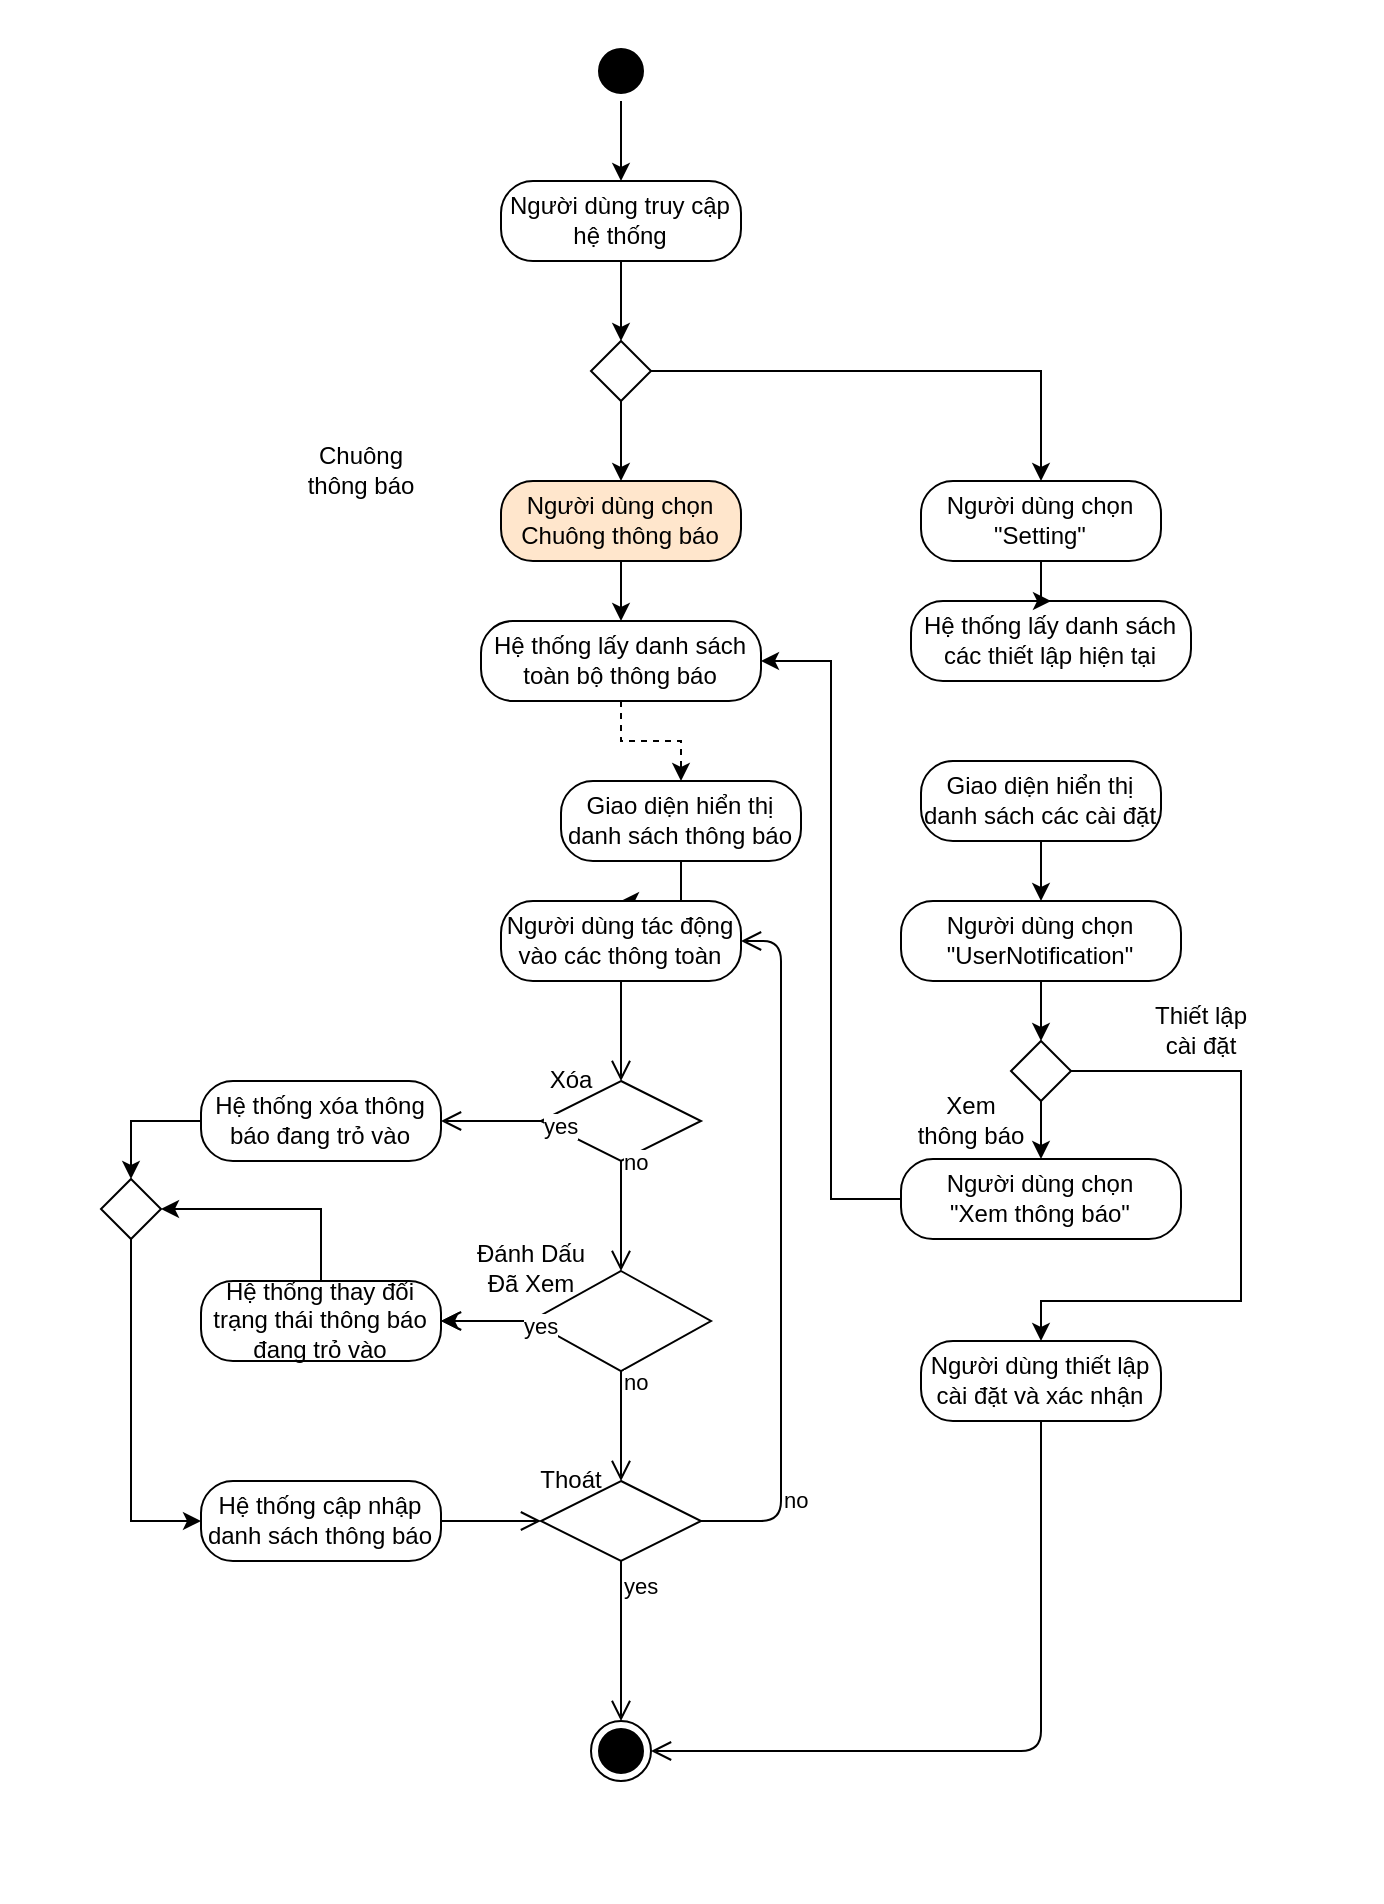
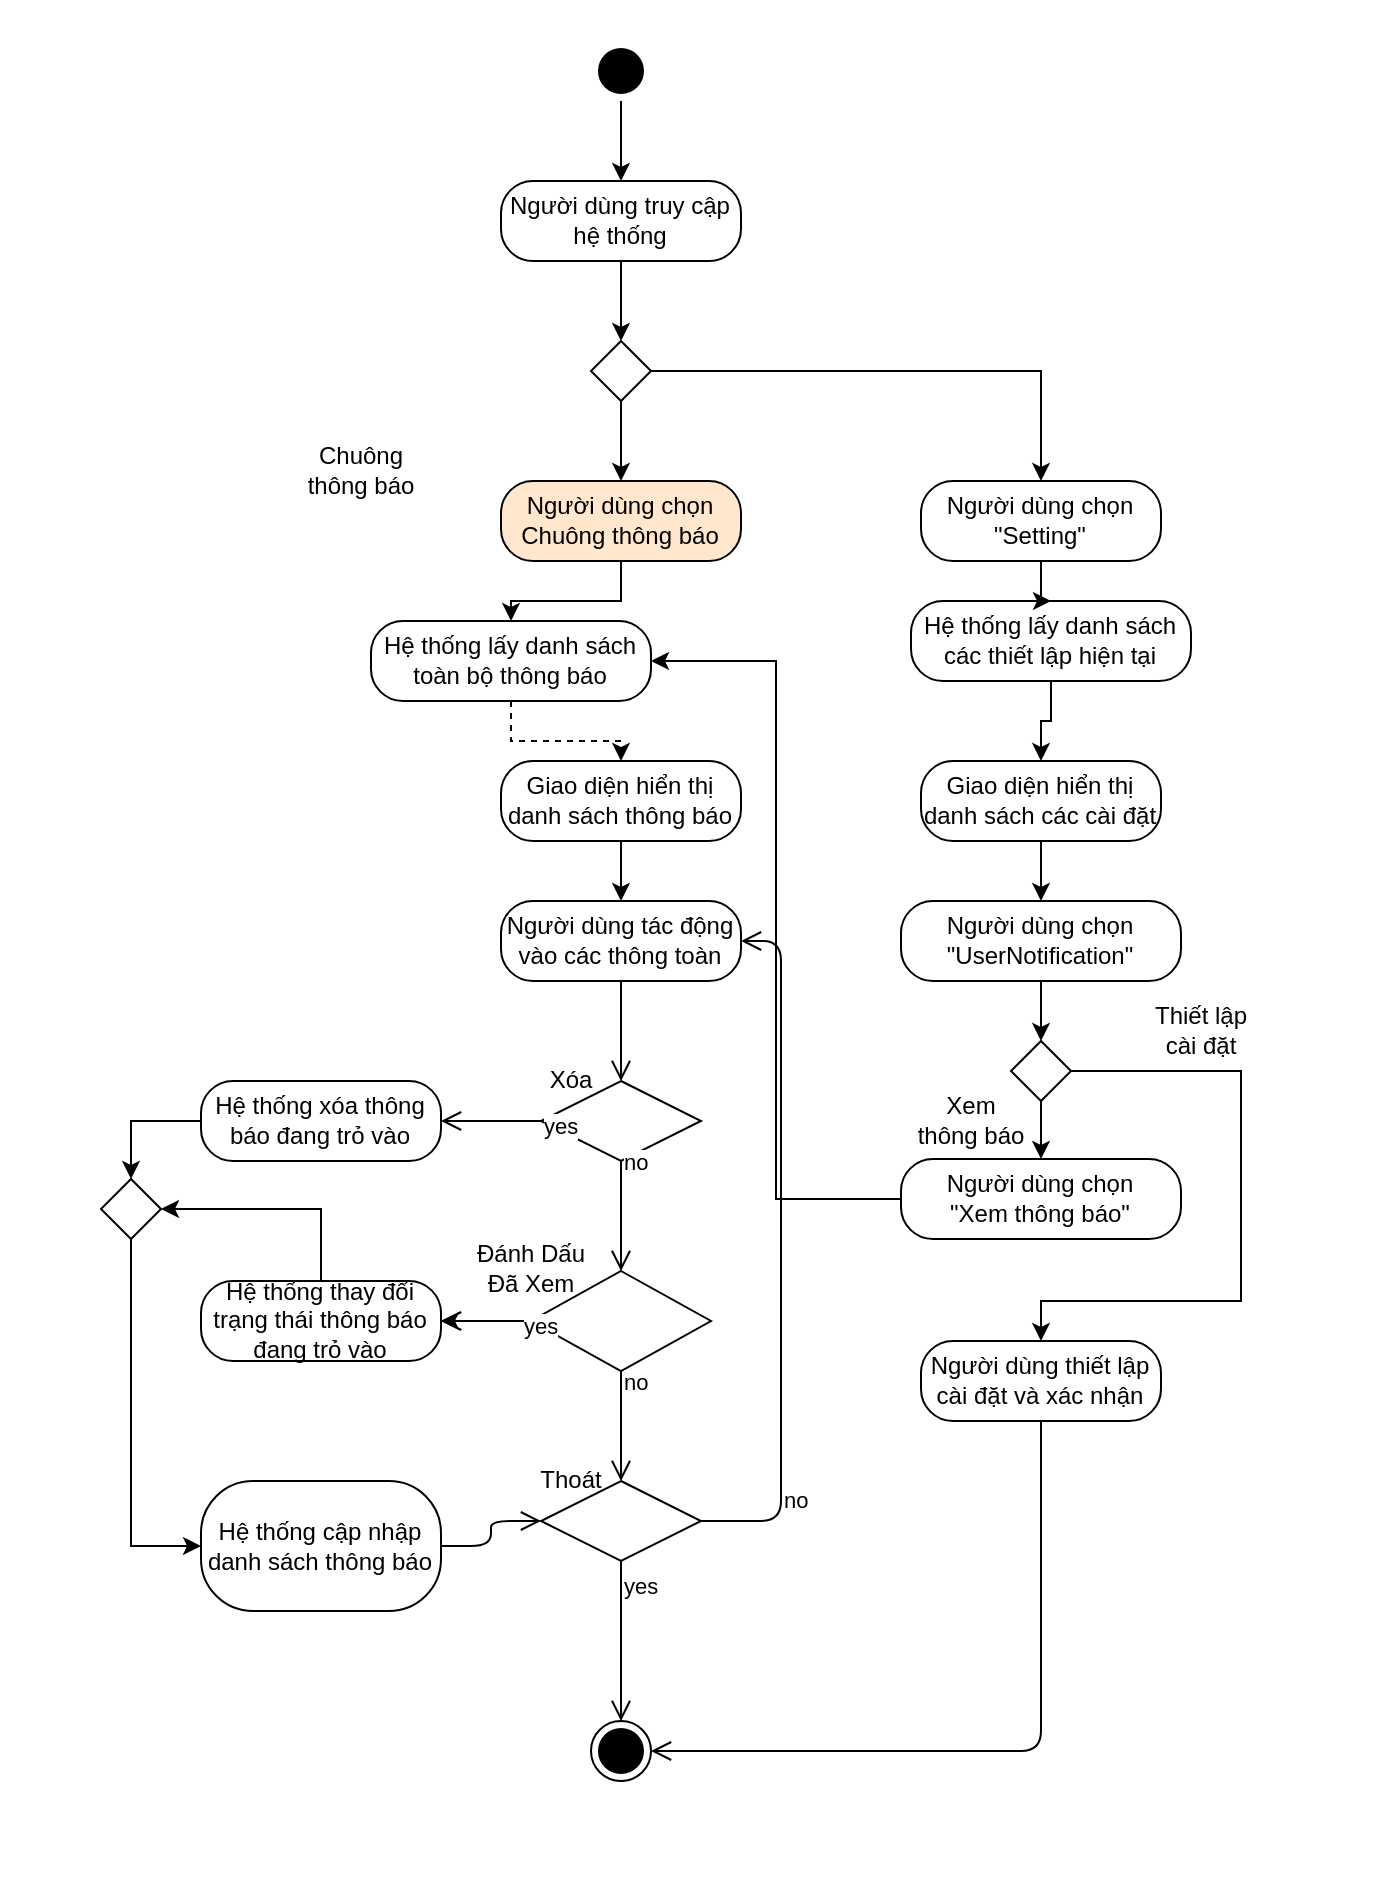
- <mxCell id="6" value="Hệ thống lấy danh sách toàn bộ thông báo" style="rounded=1;whiteSpace=wrap;html=1;arcSize=40;" parent="1" vertex="1"><mxGeometry x="240" y="310" width="140" height="40" as="geometry" /></mxCell>
+ <mxCell id="6" value="Hệ thống lấy danh sách toàn bộ thông báo" style="rounded=1;whiteSpace=wrap;html=1;arcSize=40;" parent="1" vertex="1"><mxGeometry x="185" y="310" width="140" height="40" as="geometry" /></mxCell>
+ <mxCell id="28" style="edgeStyle=orthogonalEdgeStyle;rounded=0;orthogonalLoop=1;jettySize=auto;html=1;entryX=0.5;entryY=0;entryDx=0;entryDy=0;" parent="1" source="29" target="31" edge="1"><mxGeometry relative="1" as="geometry" /></mxCell>
- <mxCell id="8" value="Giao diện hiển thị danh sách thông báo" style="rounded=1;whiteSpace=wrap;html=1;arcSize=40;" parent="1" vertex="1"><mxGeometry x="280" y="390" width="120" height="40" as="geometry" /></mxCell>
+ <mxCell id="8" value="Giao diện hiển thị danh sách thông báo" style="rounded=1;whiteSpace=wrap;html=1;arcSize=40;" parent="1" vertex="1"><mxGeometry x="250" y="380" width="120" height="40" as="geometry" /></mxCell>
- <mxCell id="26" value="Hệ thống cập nhập danh sách thông báo" style="rounded=1;whiteSpace=wrap;html=1;arcSize=40;" parent="1" vertex="1"><mxGeometry x="100" y="740" width="120" height="40" as="geometry" /></mxCell>
+ <mxCell id="26" value="Hệ thống cập nhập danh sách thông báo" style="rounded=1;whiteSpace=wrap;html=1;arcSize=40;" parent="1" vertex="1"><mxGeometry x="100" y="740" width="120" height="65" as="geometry" /></mxCell>
